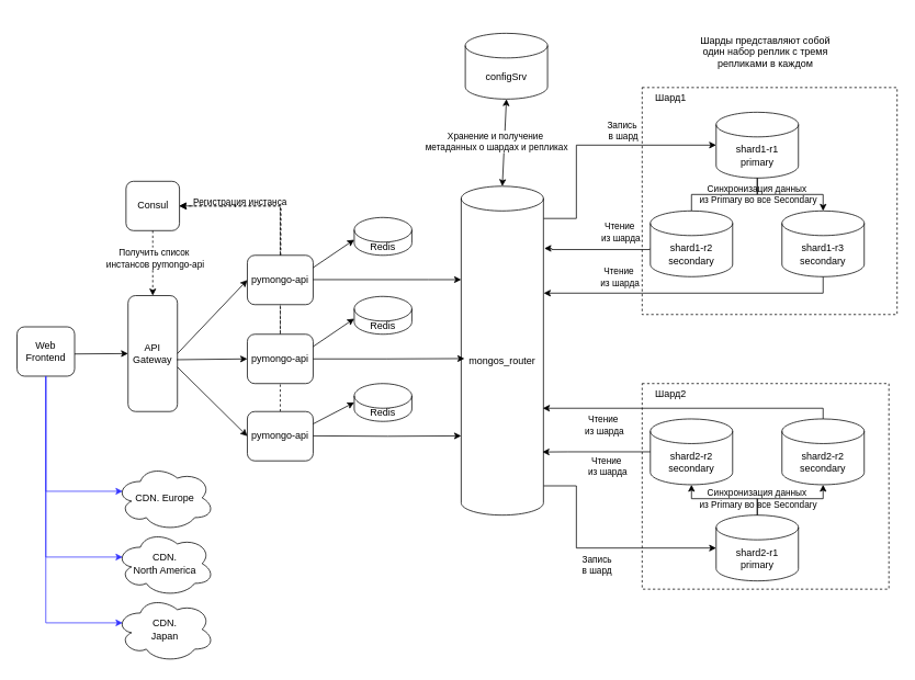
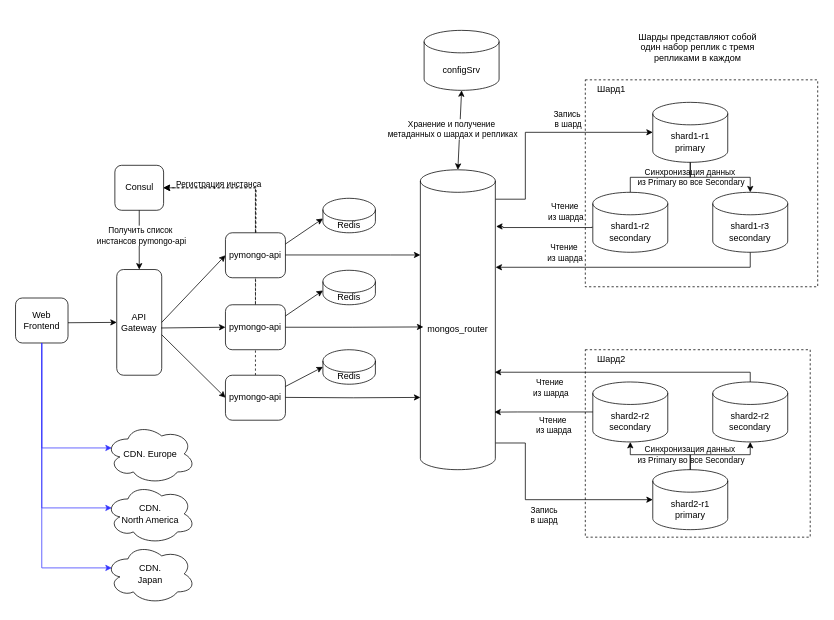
- <mxCell id="48" value="" style="endArrow=classic;html=1;rounded=0;entryX=0.5;entryY=0;entryDx=0;entryDy=0;exitX=0.5;exitY=1;exitDx=0;exitDy=0;dashed=1;" edge="1" parent="1" source="45" target="44"><mxGeometry width="50" height="50" relative="1" as="geometry"><mxPoint x="370" y="380" as="sourcePoint" /><mxPoint x="420" y="330" as="targetPoint" /></mxGeometry></mxCell>
+ <mxCell id="48" value="" style="endArrow=classic;html=1;rounded=0;entryX=0.5;entryY=0;entryDx=0;entryDy=0;exitX=0.5;exitY=1;exitDx=0;exitDy=0;" edge="1" parent="1" source="45" target="44"><mxGeometry width="50" height="50" relative="1" as="geometry"><mxPoint x="370" y="380" as="sourcePoint" /><mxPoint x="420" y="330" as="targetPoint" /></mxGeometry></mxCell>
